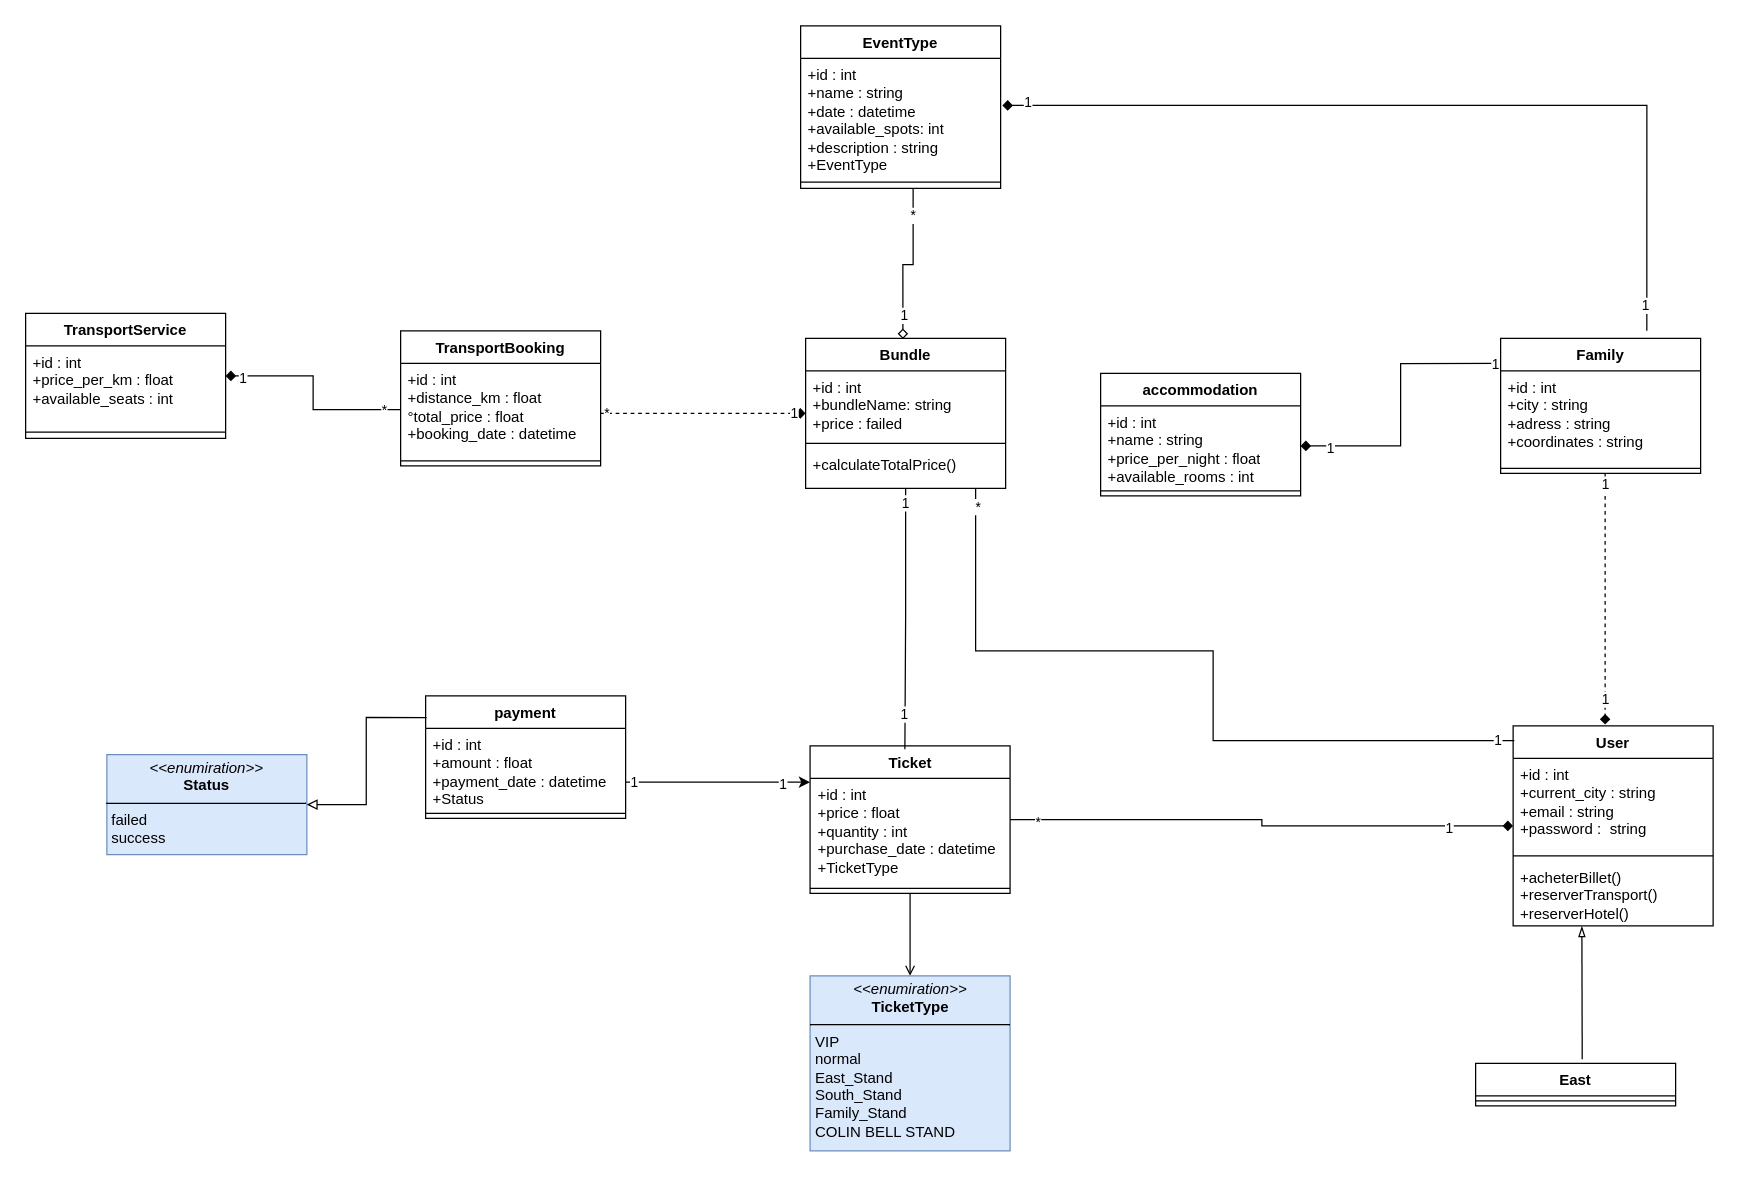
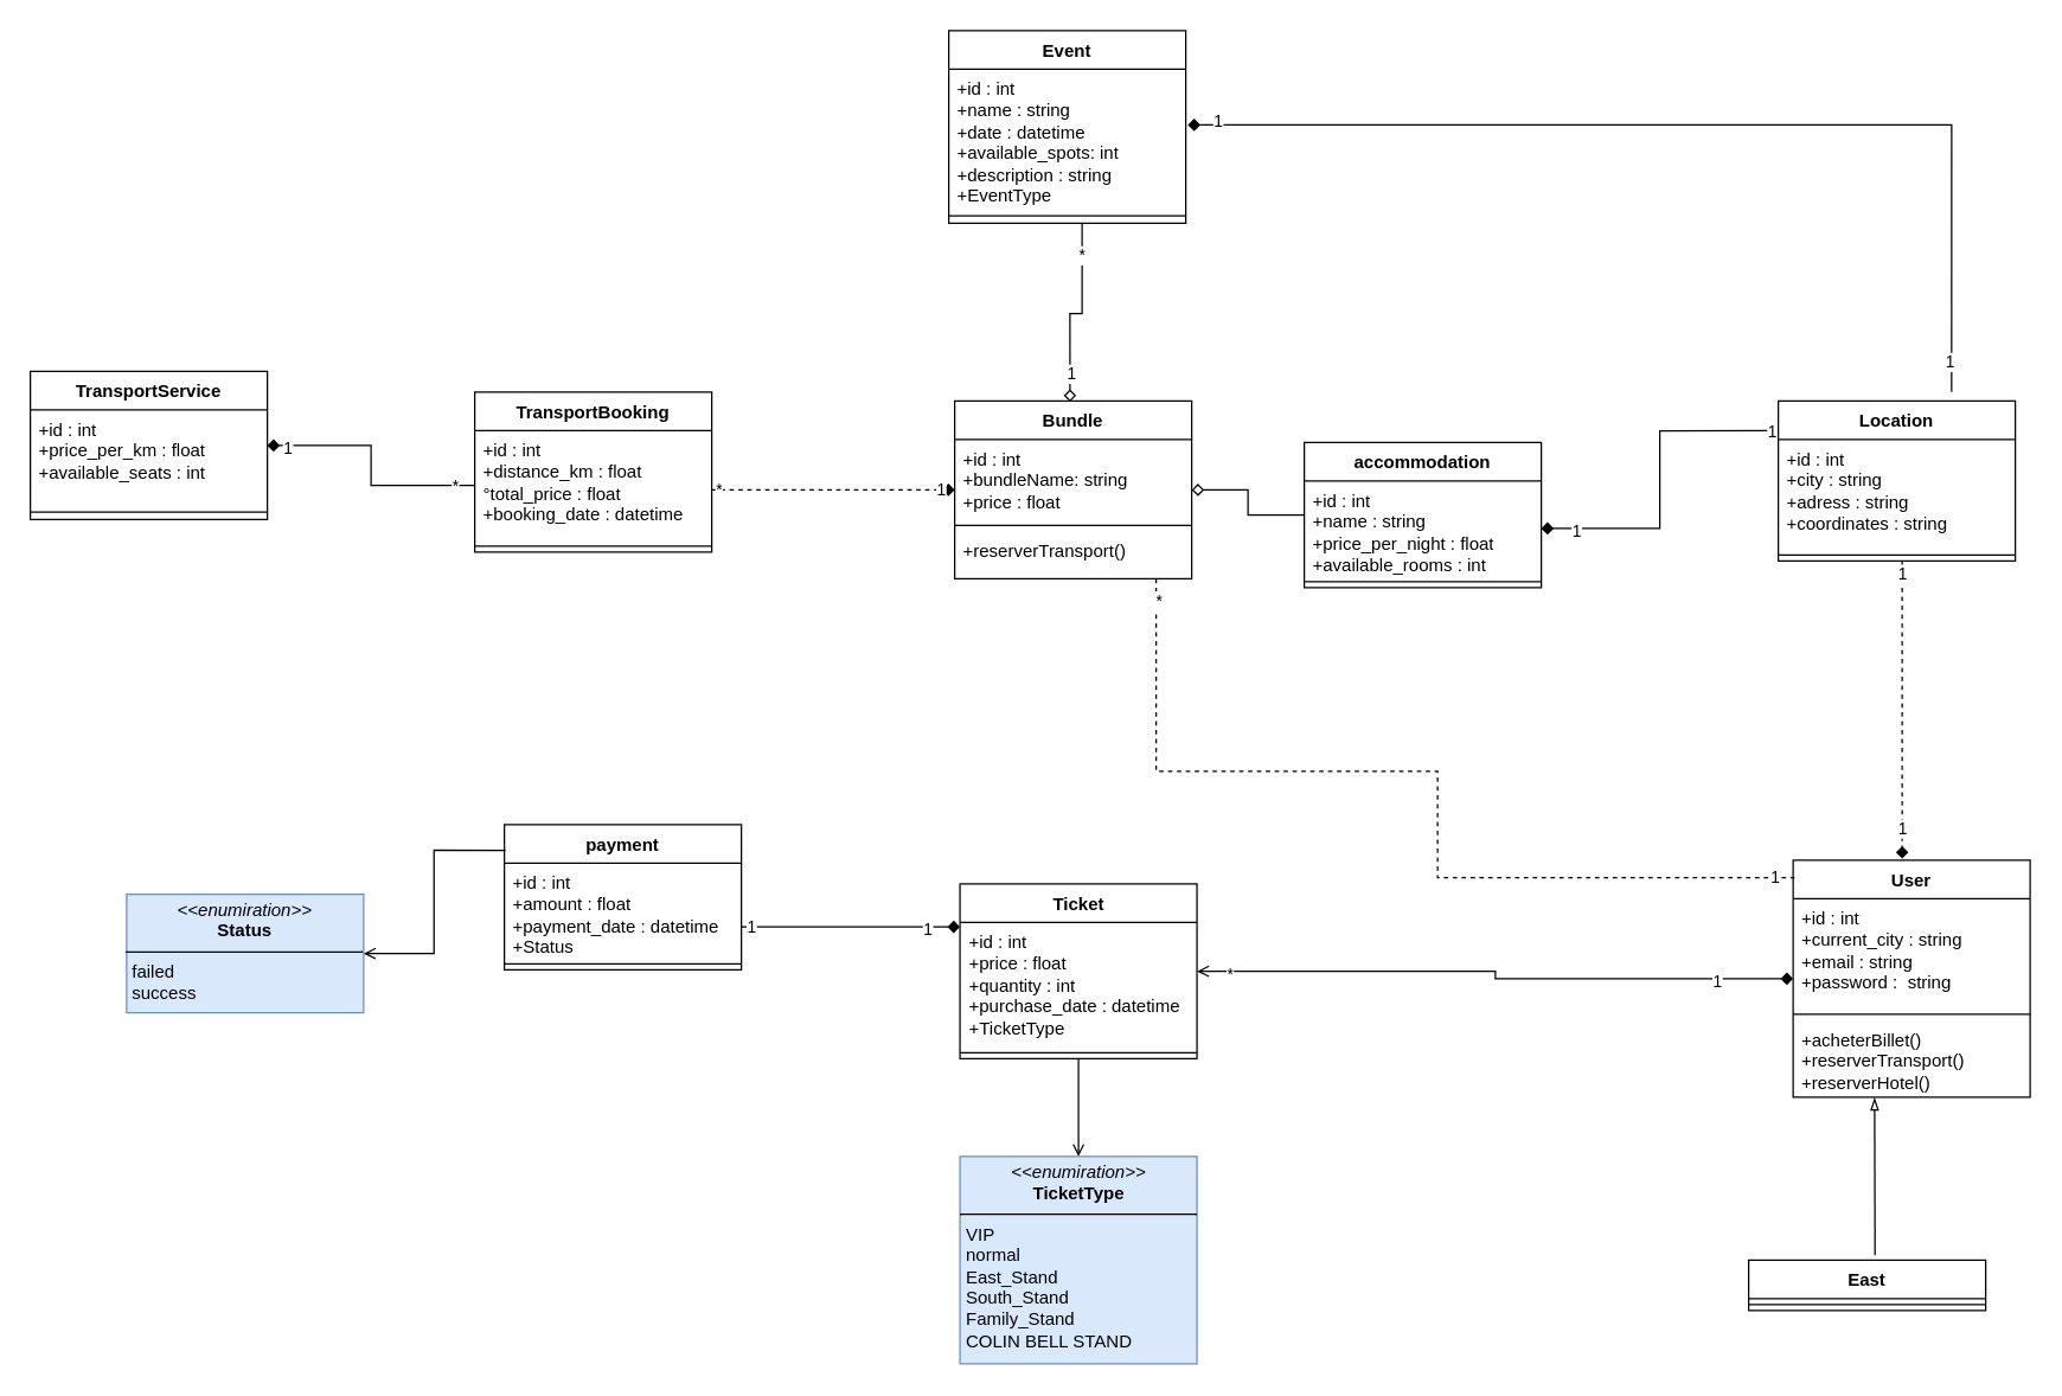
- <mxCell id="17" value="EventType" style="swimlane;fontStyle=1;align=center;verticalAlign=top;childLayout=stackLayout;horizontal=1;startSize=26;horizontalStack=0;resizeParent=1;resizeParentMax=0;resizeLast=0;collapsible=1;marginBottom=0;whiteSpace=wrap;html=1;" vertex="1" parent="1"><mxGeometry x="640" y="20" width="160" height="130" as="geometry" /></mxCell>
+ <mxCell id="17" value="Event" style="swimlane;fontStyle=1;align=center;verticalAlign=top;childLayout=stackLayout;horizontal=1;startSize=26;horizontalStack=0;resizeParent=1;resizeParentMax=0;resizeLast=0;collapsible=1;marginBottom=0;whiteSpace=wrap;html=1;" vertex="1" parent="1"><mxGeometry x="640" y="20" width="160" height="130" as="geometry" /></mxCell>
- <mxCell id="27" value="Family" style="swimlane;fontStyle=1;align=center;verticalAlign=top;childLayout=stackLayout;horizontal=1;startSize=26;horizontalStack=0;resizeParent=1;resizeParentMax=0;resizeLast=0;collapsible=1;marginBottom=0;whiteSpace=wrap;html=1;" vertex="1" parent="1"><mxGeometry x="1200" y="270" width="160" height="108" as="geometry" /></mxCell>
+ <mxCell id="27" value="Location" style="swimlane;fontStyle=1;align=center;verticalAlign=top;childLayout=stackLayout;horizontal=1;startSize=26;horizontalStack=0;resizeParent=1;resizeParentMax=0;resizeLast=0;collapsible=1;marginBottom=0;whiteSpace=wrap;html=1;" vertex="1" parent="1"><mxGeometry x="1200" y="270" width="160" height="108" as="geometry" /></mxCell>
- <mxCell id="51" value="+id : int&lt;br&gt;+bundleName: string&lt;div&gt;+price : failed&lt;/div&gt;" style="text;strokeColor=none;fillColor=none;align=left;verticalAlign=top;spacingLeft=4;spacingRight=4;overflow=hidden;rotatable=0;points=[[0,0.5],[1,0.5]];portConstraint=eastwest;whiteSpace=wrap;html=1;" vertex="1" parent="50"><mxGeometry y="26" width="160" height="54" as="geometry" /></mxCell>
+ <mxCell id="51" value="+id : int&lt;br&gt;+bundleName: string&lt;div&gt;+price : float&lt;/div&gt;" style="text;strokeColor=none;fillColor=none;align=left;verticalAlign=top;spacingLeft=4;spacingRight=4;overflow=hidden;rotatable=0;points=[[0,0.5],[1,0.5]];portConstraint=eastwest;whiteSpace=wrap;html=1;" vertex="1" parent="50"><mxGeometry y="26" width="160" height="54" as="geometry" /></mxCell>
+ <mxCell id="33" style="edgeStyle=orthogonalEdgeStyle;rounded=0;orthogonalLoop=1;jettySize=auto;html=1;endArrow=diamond;endFill=0;" edge="1" parent="1" source="34" target="50"><mxGeometry relative="1" as="geometry" /></mxCell>
- <mxCell id="53" value="+calculateTotalPrice()" style="text;strokeColor=none;fillColor=none;align=left;verticalAlign=top;spacingLeft=4;spacingRight=4;overflow=hidden;rotatable=0;points=[[0,0.5],[1,0.5]];portConstraint=eastwest;whiteSpace=wrap;html=1;" vertex="1" parent="50"><mxGeometry y="88" width="160" height="32" as="geometry" /></mxCell>
+ <mxCell id="53" value="+reserverTransport()" style="text;strokeColor=none;fillColor=none;align=left;verticalAlign=top;spacingLeft=4;spacingRight=4;overflow=hidden;rotatable=0;points=[[0,0.5],[1,0.5]];portConstraint=eastwest;whiteSpace=wrap;html=1;" vertex="1" parent="50"><mxGeometry y="88" width="160" height="32" as="geometry" /></mxCell>
- <mxCell id="63" style="edgeStyle=orthogonalEdgeStyle;rounded=0;orthogonalLoop=1;jettySize=auto;html=1;entryX=0.474;entryY=0.023;entryDx=0;entryDy=0;entryPerimeter=0;endArrow=none;startFill=0;" edge="1" parent="1" source="50" target="21"><mxGeometry relative="1" as="geometry" /></mxCell>
- <mxCell id="64" value="1" style="edgeLabel;html=1;align=center;verticalAlign=middle;resizable=0;points=[];" vertex="1" connectable="0" parent="63"><mxGeometry x="-0.897" y="-1" relative="1" as="geometry"><mxPoint as="offset" /></mxGeometry></mxCell>
- <mxCell id="65" value="1" style="edgeLabel;html=1;align=center;verticalAlign=middle;resizable=0;points=[];" vertex="1" connectable="0" parent="63"><mxGeometry x="0.73" y="-1" relative="1" as="geometry"><mxPoint as="offset" /></mxGeometry></mxCell>
- <mxCell id="66" style="edgeStyle=orthogonalEdgeStyle;rounded=0;orthogonalLoop=1;jettySize=auto;html=1;entryX=0.006;entryY=0.074;entryDx=0;entryDy=0;entryPerimeter=0;endArrow=none;startFill=0;" edge="1" parent="1" source="50" target="4"><mxGeometry relative="1" as="geometry"><Array as="points"><mxPoint x="780" y="520" /><mxPoint x="970" y="520" /><mxPoint x="970" y="592" /></Array></mxGeometry></mxCell>
+ <mxCell id="66" style="edgeStyle=orthogonalEdgeStyle;rounded=0;orthogonalLoop=1;jettySize=auto;html=1;entryX=0.006;entryY=0.074;entryDx=0;entryDy=0;entryPerimeter=0;endArrow=none;startFill=0;dashed=1;" edge="1" parent="1" source="50" target="4"><mxGeometry relative="1" as="geometry"><Array as="points"><mxPoint x="780" y="520" /><mxPoint x="970" y="520" /><mxPoint x="970" y="592" /></Array></mxGeometry></mxCell>
- <mxCell id="41" style="edgeStyle=elbowEdgeStyle;rounded=0;orthogonalLoop=1;jettySize=auto;html=1;endArrow=classic;endFill=1;elbow=vertical;" edge="1" parent="1" source="30" target="21"><mxGeometry relative="1" as="geometry"><mxPoint x="897.56" y="883.25" as="sourcePoint" /><mxPoint x="457.88" y="729.998" as="targetPoint" /></mxGeometry></mxCell>
+ <mxCell id="41" style="edgeStyle=elbowEdgeStyle;rounded=0;orthogonalLoop=1;jettySize=auto;html=1;endArrow=diamond;endFill=1;elbow=vertical;" edge="1" parent="1" source="30" target="21"><mxGeometry relative="1" as="geometry"><mxPoint x="897.56" y="883.25" as="sourcePoint" /><mxPoint x="457.88" y="729.998" as="targetPoint" /></mxGeometry></mxCell>
- <mxCell id="48" style="edgeStyle=orthogonalEdgeStyle;rounded=0;orthogonalLoop=1;jettySize=auto;html=1;endArrow=block;endFill=0;exitX=0.005;exitY=0.177;exitDx=0;exitDy=0;exitPerimeter=0;" edge="1" parent="1" source="30" target="47"><mxGeometry relative="1" as="geometry" /></mxCell>
+ <mxCell id="48" style="edgeStyle=orthogonalEdgeStyle;rounded=0;orthogonalLoop=1;jettySize=auto;html=1;endArrow=open;endFill=0;exitX=0.005;exitY=0.177;exitDx=0;exitDy=0;exitPerimeter=0;" edge="1" parent="1" source="30" target="47"><mxGeometry relative="1" as="geometry" /></mxCell>
- <mxCell id="44" style="edgeStyle=elbowEdgeStyle;rounded=0;orthogonalLoop=1;jettySize=auto;html=1;endArrow=none;startFill=1;startArrow=diamond;" edge="1" parent="1" source="4" target="21"><mxGeometry relative="1" as="geometry" /></mxCell>
+ <mxCell id="44" style="edgeStyle=elbowEdgeStyle;rounded=0;orthogonalLoop=1;jettySize=auto;html=1;endArrow=open;startFill=1;startArrow=diamond;" edge="1" parent="1" source="4" target="21"><mxGeometry relative="1" as="geometry" /></mxCell>
